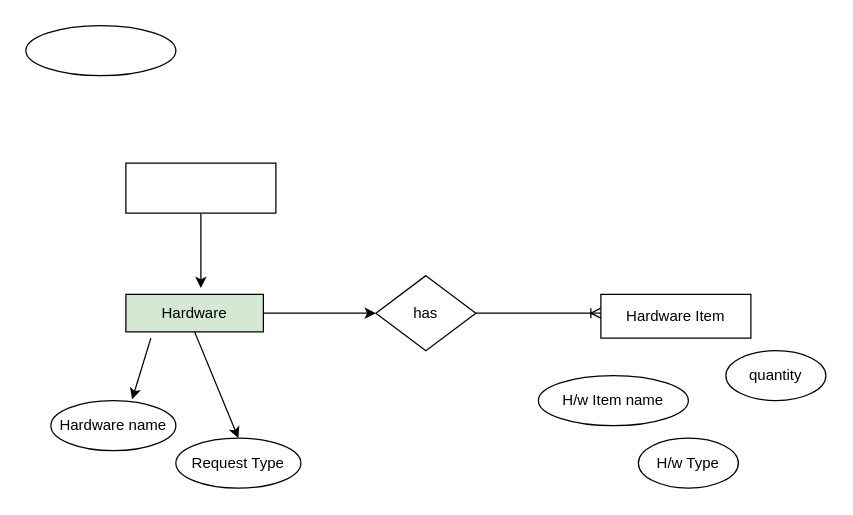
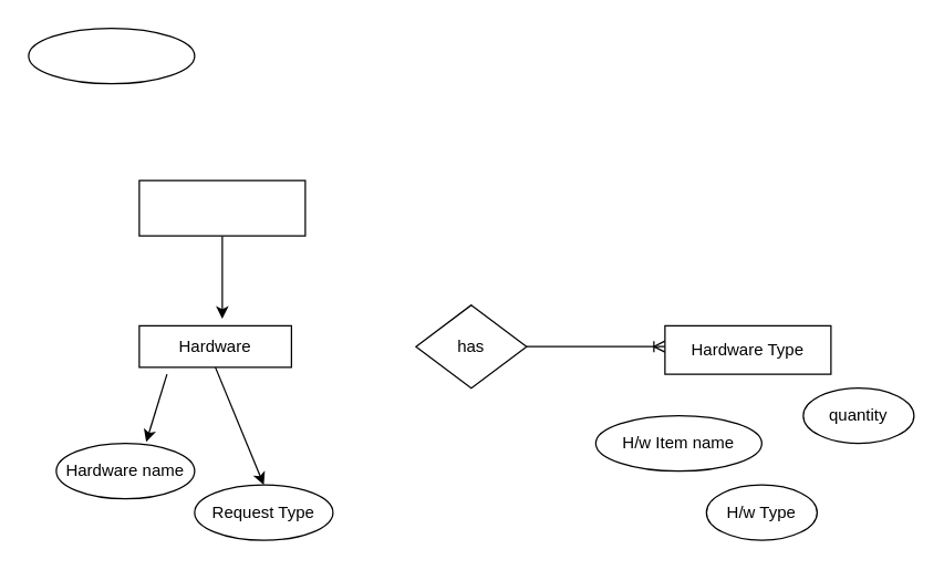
- <mxCell id="2" value="&lt;span&gt;Hardware&lt;/span&gt;" style="rounded=0;whiteSpace=wrap;html=1;fillColor=#d5e8d4;" vertex="1" parent="1"><mxGeometry x="100" y="235" width="110" height="30" as="geometry" /></mxCell>
+ <mxCell id="2" value="&lt;span&gt;Hardware&lt;/span&gt;" style="rounded=0;whiteSpace=wrap;html=1;" vertex="1" parent="1"><mxGeometry x="100" y="235" width="110" height="30" as="geometry" /></mxCell>
- <mxCell id="5" value="" style="endArrow=classic;html=1;exitX=1;exitY=0.5;exitDx=0;exitDy=0;entryX=0;entryY=0.5;entryDx=0;entryDy=0;" edge="1" parent="1" source="2" target="3"><mxGeometry width="50" height="50" relative="1" as="geometry"><mxPoint x="220" y="290" as="sourcePoint" /><mxPoint x="270" y="240" as="targetPoint" /></mxGeometry></mxCell>
- <mxCell id="6" value="&lt;p align=&quot;center&quot;&gt;Hardware Item&lt;/p&gt;" style="rounded=0;whiteSpace=wrap;html=1;" vertex="1" parent="1"><mxGeometry x="480" y="235" width="120" height="35" as="geometry" /></mxCell>
+ <mxCell id="6" value="&lt;p align=&quot;center&quot;&gt;Hardware Type&lt;/p&gt;" style="rounded=0;whiteSpace=wrap;html=1;" vertex="1" parent="1"><mxGeometry x="480" y="235" width="120" height="35" as="geometry" /></mxCell>
